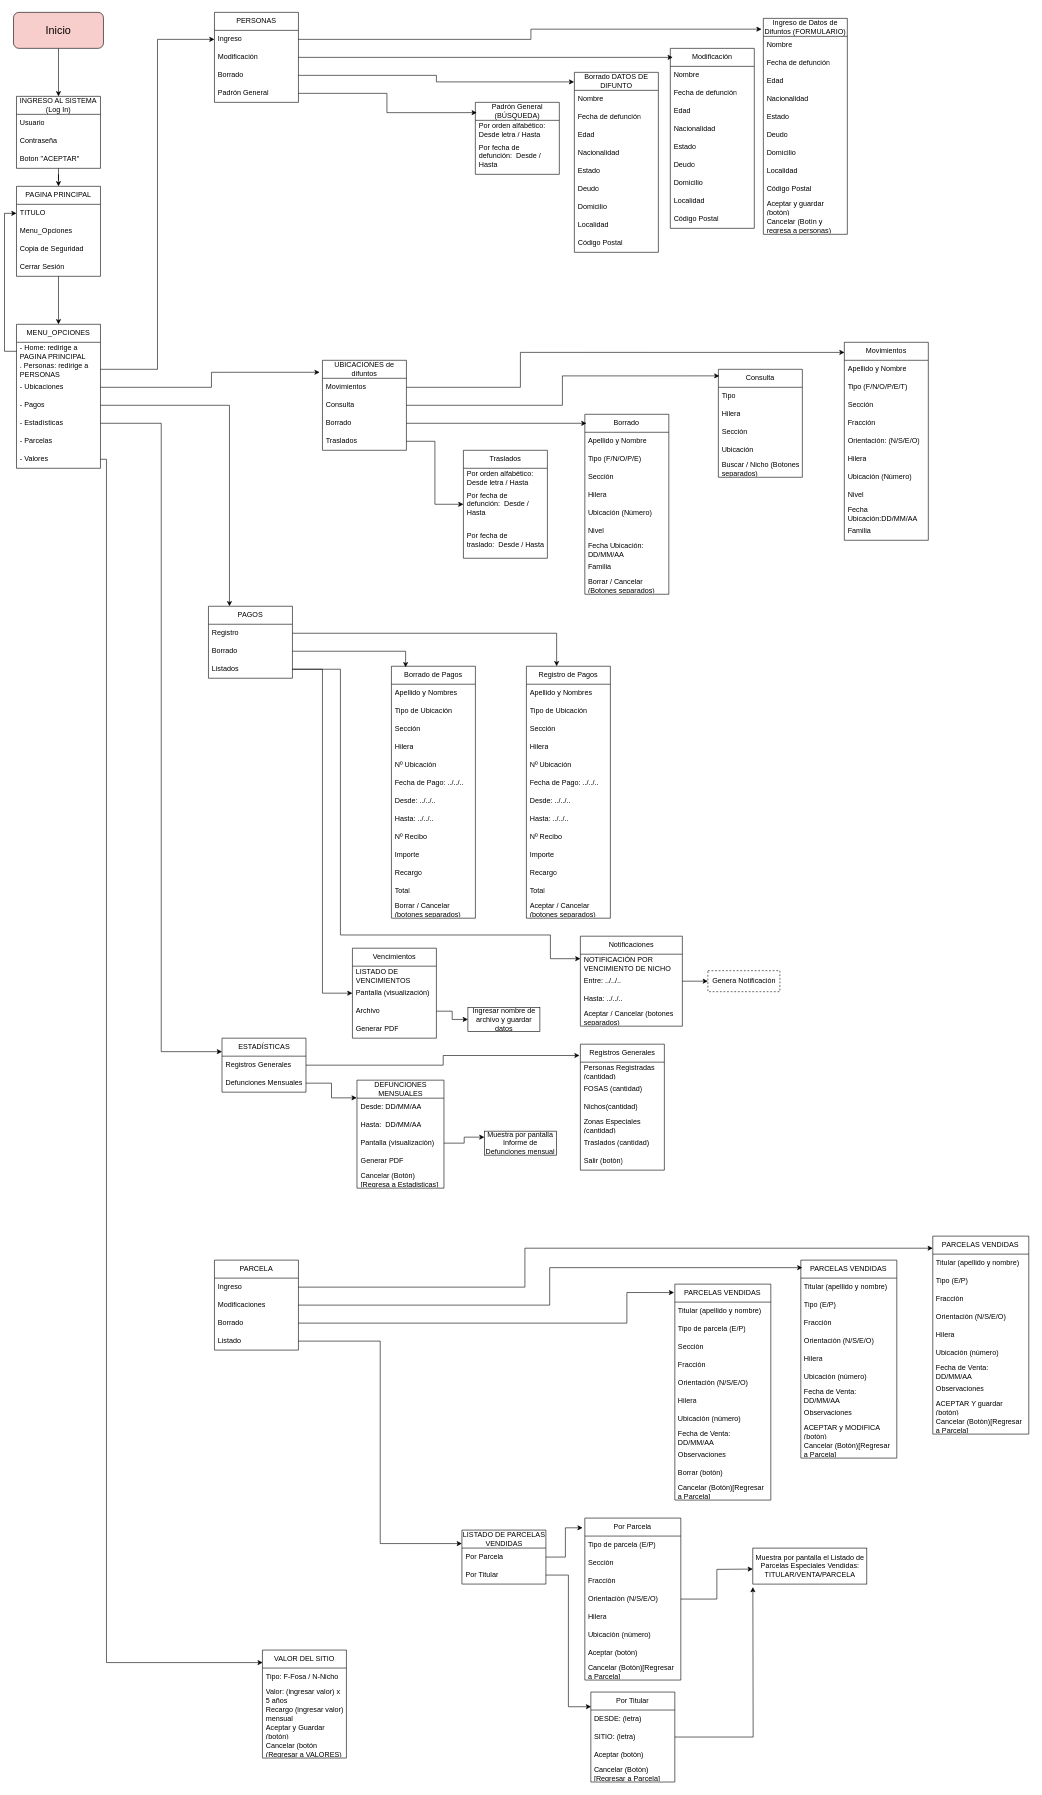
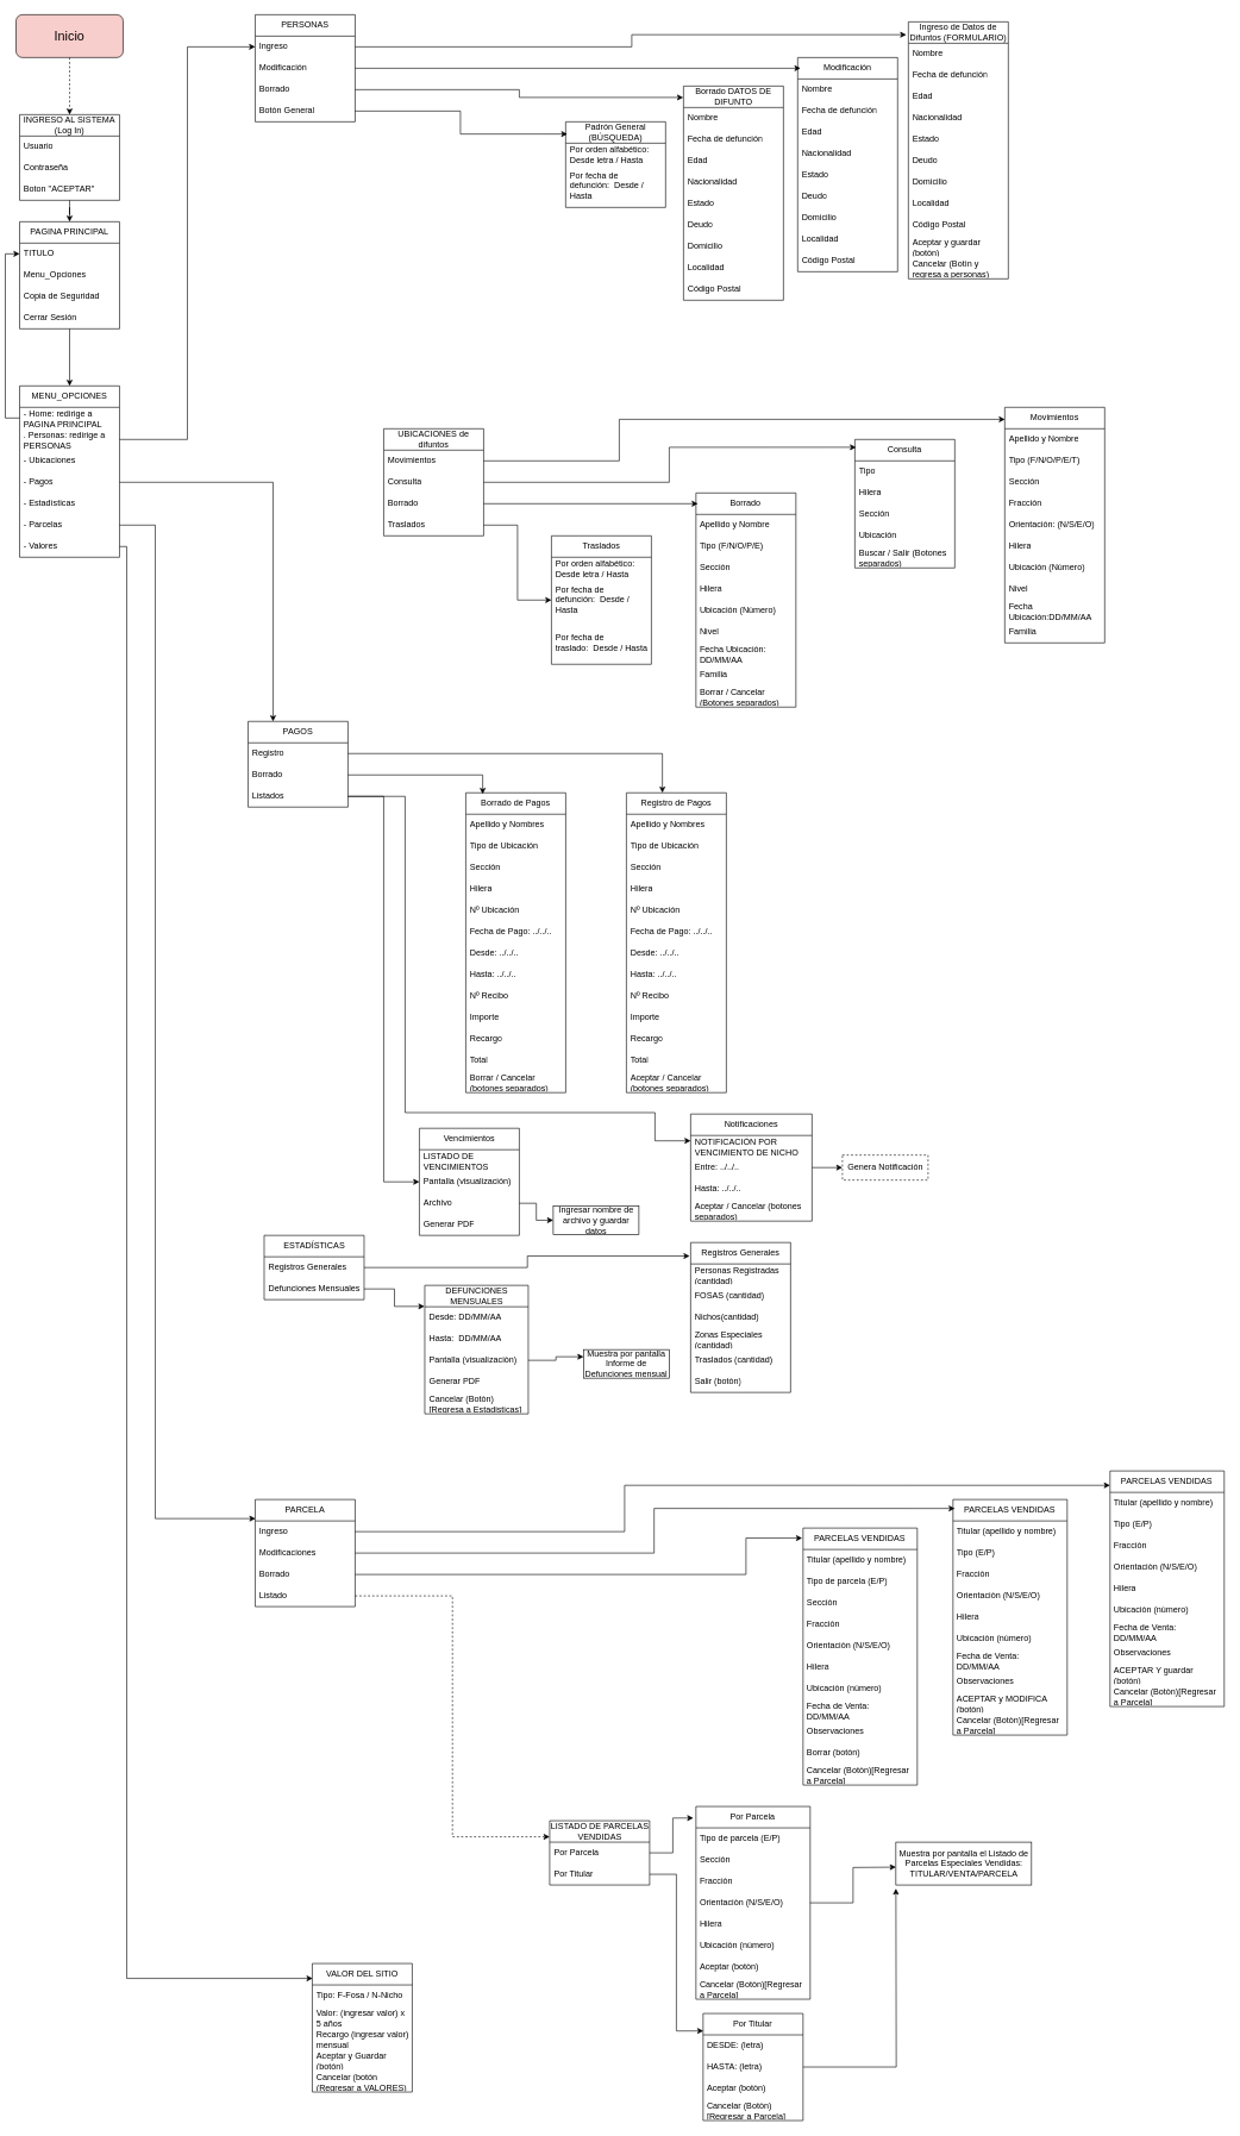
- <mxCell id="50" style="edgeStyle=orthogonalEdgeStyle;rounded=0;orthogonalLoop=1;jettySize=auto;html=1;entryX=0.5;entryY=0;entryDx=0;entryDy=0;" parent="1" source="51" target="3" edge="1"><mxGeometry relative="1" as="geometry" /></mxCell>
+ <mxCell id="50" style="edgeStyle=orthogonalEdgeStyle;rounded=0;orthogonalLoop=1;jettySize=auto;html=1;entryX=0.5;entryY=0;entryDx=0;entryDy=0;dashed=1;" parent="1" source="51" target="3" edge="1"><mxGeometry relative="1" as="geometry" /></mxCell>
- <mxCell id="25" value="Padrón General" style="text;strokeColor=none;fillColor=none;align=left;verticalAlign=middle;spacingLeft=4;spacingRight=4;overflow=hidden;points=[[0,0.5],[1,0.5]];portConstraint=eastwest;rotatable=0;whiteSpace=wrap;html=1;" parent="21" vertex="1"><mxGeometry y="120" width="140" height="30" as="geometry" /></mxCell>
+ <mxCell id="25" value="Botòn General" style="text;strokeColor=none;fillColor=none;align=left;verticalAlign=middle;spacingLeft=4;spacingRight=4;overflow=hidden;points=[[0,0.5],[1,0.5]];portConstraint=eastwest;rotatable=0;whiteSpace=wrap;html=1;" parent="21" vertex="1"><mxGeometry y="120" width="140" height="30" as="geometry" /></mxCell>
- <mxCell id="252" style="edgeStyle=orthogonalEdgeStyle;rounded=0;orthogonalLoop=1;jettySize=auto;html=1;entryX=-0.033;entryY=0.133;entryDx=0;entryDy=0;entryPerimeter=0;" parent="1" source="16" target="65" edge="1"><mxGeometry relative="1" as="geometry" /></mxCell>
- <mxCell id="92" value="Buscar / Nicho (Botones separados)" style="text;strokeColor=none;fillColor=none;align=left;verticalAlign=middle;spacingLeft=4;spacingRight=4;overflow=hidden;points=[[0,0.5],[1,0.5]];portConstraint=eastwest;rotatable=0;whiteSpace=wrap;html=1;" parent="87" vertex="1"><mxGeometry y="150" width="140" height="30" as="geometry" /></mxCell>
+ <mxCell id="92" value="Buscar / Salir (Botones separados)" style="text;strokeColor=none;fillColor=none;align=left;verticalAlign=middle;spacingLeft=4;spacingRight=4;overflow=hidden;points=[[0,0.5],[1,0.5]];portConstraint=eastwest;rotatable=0;whiteSpace=wrap;html=1;" parent="87" vertex="1"><mxGeometry y="150" width="140" height="30" as="geometry" /></mxCell>
+ <mxCell id="176" style="edgeStyle=orthogonalEdgeStyle;rounded=0;orthogonalLoop=1;jettySize=auto;html=1;entryX=0.003;entryY=0.178;entryDx=0;entryDy=0;entryPerimeter=0;" parent="1" source="19" target="171" edge="1"><mxGeometry relative="1" as="geometry"><Array as="points"><mxPoint x="215" y="735" /><mxPoint x="215" y="2127" /></Array></mxGeometry></mxCell>
- <mxCell id="147" value="Ingresar nombre de archivo y guardar datos" style="rounded=0;whiteSpace=wrap;html=1;" parent="1" vertex="1"><mxGeometry x="777.5" y="1678.75" width="120" height="40" as="geometry" /></mxCell>
+ <mxCell id="147" value="Ingresar nombre de archivo y guardar datos" style="rounded=0;whiteSpace=wrap;html=1;" parent="1" vertex="1"><mxGeometry x="772.5" y="1688.75" width="120" height="40" as="geometry" /></mxCell>
- <mxCell id="153" style="edgeStyle=orthogonalEdgeStyle;rounded=0;orthogonalLoop=1;jettySize=auto;html=1;exitX=1;exitY=0.5;exitDx=0;exitDy=0;entryX=0;entryY=0.25;entryDx=0;entryDy=0;" parent="1" source="18" target="150" edge="1"><mxGeometry relative="1" as="geometry"><mxPoint x="305" y="870" as="targetPoint" /></mxGeometry></mxCell>
- <mxCell id="169" value="Muestra por pantalla Informe de Defunciones mensual" style="rounded=0;whiteSpace=wrap;html=1;" parent="1" vertex="1"><mxGeometry x="805" y="1885" width="120" height="40" as="geometry" /></mxCell>
+ <mxCell id="169" value="Muestra por pantalla Informe de Defunciones mensual" style="rounded=0;whiteSpace=wrap;html=1;" parent="1" vertex="1"><mxGeometry x="815" y="1890" width="120" height="40" as="geometry" /></mxCell>
- <mxCell id="244" style="edgeStyle=orthogonalEdgeStyle;rounded=0;orthogonalLoop=1;jettySize=auto;html=1;entryX=0;entryY=0.25;entryDx=0;entryDy=0;" parent="1" source="175" target="211" edge="1"><mxGeometry relative="1" as="geometry" /></mxCell>
+ <mxCell id="244" style="edgeStyle=orthogonalEdgeStyle;rounded=0;orthogonalLoop=1;jettySize=auto;html=1;entryX=0;entryY=0.25;entryDx=0;entryDy=0;dashed=1;" parent="1" source="175" target="211" edge="1"><mxGeometry relative="1" as="geometry" /></mxCell>
- <mxCell id="217" value="SITIO: (letra)" style="text;strokeColor=none;fillColor=none;align=left;verticalAlign=middle;spacingLeft=4;spacingRight=4;overflow=hidden;points=[[0,0.5],[1,0.5]];portConstraint=eastwest;rotatable=0;whiteSpace=wrap;html=1;" parent="215" vertex="1"><mxGeometry y="60" width="140" height="30" as="geometry" /></mxCell>
+ <mxCell id="217" value="HASTA: (letra)" style="text;strokeColor=none;fillColor=none;align=left;verticalAlign=middle;spacingLeft=4;spacingRight=4;overflow=hidden;points=[[0,0.5],[1,0.5]];portConstraint=eastwest;rotatable=0;whiteSpace=wrap;html=1;" parent="215" vertex="1"><mxGeometry y="60" width="140" height="30" as="geometry" /></mxCell>
